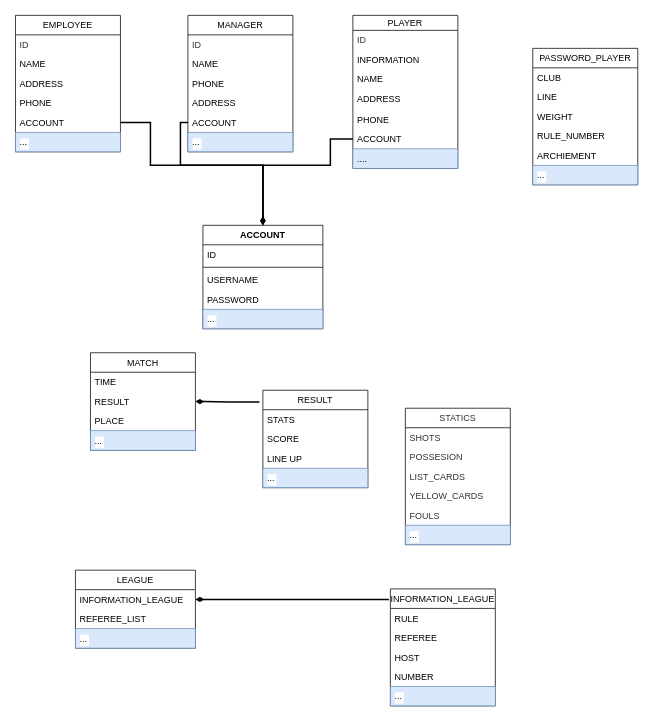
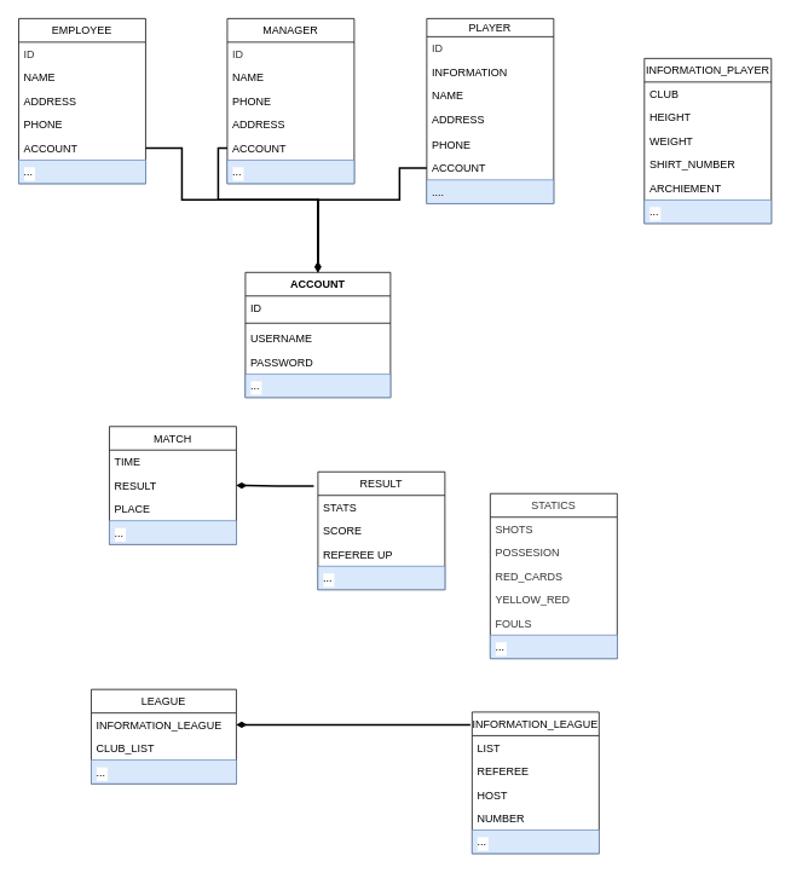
- <mxCell id="50" value="PASSWORD_PLAYER" style="swimlane;fontStyle=0;childLayout=stackLayout;horizontal=1;startSize=26;fillColor=none;horizontalStack=0;resizeParent=1;resizeParentMax=0;resizeLast=0;collapsible=1;marginBottom=0;strokeWidth=1;" vertex="1" parent="1"><mxGeometry x="710" y="64" width="140" height="182" as="geometry" /></mxCell>
+ <mxCell id="50" value="INFORMATION_PLAYER" style="swimlane;fontStyle=0;childLayout=stackLayout;horizontal=1;startSize=26;fillColor=none;horizontalStack=0;resizeParent=1;resizeParentMax=0;resizeLast=0;collapsible=1;marginBottom=0;strokeWidth=1;" vertex="1" parent="1"><mxGeometry x="710" y="64" width="140" height="182" as="geometry" /></mxCell>
- <mxCell id="52" value="LINE" style="text;strokeColor=none;fillColor=none;align=left;verticalAlign=top;spacingLeft=4;spacingRight=4;overflow=hidden;rotatable=0;points=[[0,0.5],[1,0.5]];portConstraint=eastwest;" vertex="1" parent="50"><mxGeometry y="52" width="140" height="26" as="geometry" /></mxCell>
+ <mxCell id="52" value="HEIGHT" style="text;strokeColor=none;fillColor=none;align=left;verticalAlign=top;spacingLeft=4;spacingRight=4;overflow=hidden;rotatable=0;points=[[0,0.5],[1,0.5]];portConstraint=eastwest;" vertex="1" parent="50"><mxGeometry y="52" width="140" height="26" as="geometry" /></mxCell>
- <mxCell id="54" value="RULE_NUMBER" style="text;strokeColor=none;fillColor=none;align=left;verticalAlign=top;spacingLeft=4;spacingRight=4;overflow=hidden;rotatable=0;points=[[0,0.5],[1,0.5]];portConstraint=eastwest;" vertex="1" parent="50"><mxGeometry y="104" width="140" height="26" as="geometry" /></mxCell>
+ <mxCell id="54" value="SHIRT_NUMBER" style="text;strokeColor=none;fillColor=none;align=left;verticalAlign=top;spacingLeft=4;spacingRight=4;overflow=hidden;rotatable=0;points=[[0,0.5],[1,0.5]];portConstraint=eastwest;" vertex="1" parent="50"><mxGeometry y="104" width="140" height="26" as="geometry" /></mxCell>
- <mxCell id="38" value="LINE UP" style="text;strokeColor=none;fillColor=none;align=left;verticalAlign=top;spacingLeft=4;spacingRight=4;overflow=hidden;rotatable=0;points=[[0,0.5],[1,0.5]];portConstraint=eastwest;" vertex="1" parent="35"><mxGeometry y="78" width="140" height="26" as="geometry" /></mxCell>
+ <mxCell id="38" value="REFEREE UP" style="text;strokeColor=none;fillColor=none;align=left;verticalAlign=top;spacingLeft=4;spacingRight=4;overflow=hidden;rotatable=0;points=[[0,0.5],[1,0.5]];portConstraint=eastwest;" vertex="1" parent="35"><mxGeometry y="78" width="140" height="26" as="geometry" /></mxCell>
- <mxCell id="65" value="LIST_CARDS" style="text;strokeColor=none;fillColor=none;align=left;verticalAlign=top;spacingLeft=4;spacingRight=4;overflow=hidden;rotatable=0;points=[[0,0.5],[1,0.5]];portConstraint=eastwest;labelBackgroundColor=default;fontColor=#333333;" vertex="1" parent="62"><mxGeometry y="78" width="140" height="26" as="geometry" /></mxCell>
+ <mxCell id="65" value="RED_CARDS" style="text;strokeColor=none;fillColor=none;align=left;verticalAlign=top;spacingLeft=4;spacingRight=4;overflow=hidden;rotatable=0;points=[[0,0.5],[1,0.5]];portConstraint=eastwest;labelBackgroundColor=default;fontColor=#333333;" vertex="1" parent="62"><mxGeometry y="78" width="140" height="26" as="geometry" /></mxCell>
- <mxCell id="66" value="YELLOW_CARDS" style="text;strokeColor=none;fillColor=none;align=left;verticalAlign=top;spacingLeft=4;spacingRight=4;overflow=hidden;rotatable=0;points=[[0,0.5],[1,0.5]];portConstraint=eastwest;labelBackgroundColor=default;fontColor=#333333;" vertex="1" parent="62"><mxGeometry y="104" width="140" height="26" as="geometry" /></mxCell>
+ <mxCell id="66" value="YELLOW_RED" style="text;strokeColor=none;fillColor=none;align=left;verticalAlign=top;spacingLeft=4;spacingRight=4;overflow=hidden;rotatable=0;points=[[0,0.5],[1,0.5]];portConstraint=eastwest;labelBackgroundColor=default;fontColor=#333333;" vertex="1" parent="62"><mxGeometry y="104" width="140" height="26" as="geometry" /></mxCell>
- <mxCell id="45" value="RULE" style="text;strokeColor=none;fillColor=none;align=left;verticalAlign=top;spacingLeft=4;spacingRight=4;overflow=hidden;rotatable=0;points=[[0,0.5],[1,0.5]];portConstraint=eastwest;" vertex="1" parent="44"><mxGeometry y="26" width="140" height="26" as="geometry" /></mxCell>
+ <mxCell id="45" value="LIST" style="text;strokeColor=none;fillColor=none;align=left;verticalAlign=top;spacingLeft=4;spacingRight=4;overflow=hidden;rotatable=0;points=[[0,0.5],[1,0.5]];portConstraint=eastwest;" vertex="1" parent="44"><mxGeometry y="26" width="140" height="26" as="geometry" /></mxCell>
- <mxCell id="42" value="REFEREE_LIST" style="text;strokeColor=none;fillColor=none;align=left;verticalAlign=top;spacingLeft=4;spacingRight=4;overflow=hidden;rotatable=0;points=[[0,0.5],[1,0.5]];portConstraint=eastwest;" vertex="1" parent="40"><mxGeometry y="52" width="160" height="26" as="geometry" /></mxCell>
+ <mxCell id="42" value="CLUB_LIST" style="text;strokeColor=none;fillColor=none;align=left;verticalAlign=top;spacingLeft=4;spacingRight=4;overflow=hidden;rotatable=0;points=[[0,0.5],[1,0.5]];portConstraint=eastwest;" vertex="1" parent="40"><mxGeometry y="52" width="160" height="26" as="geometry" /></mxCell>
